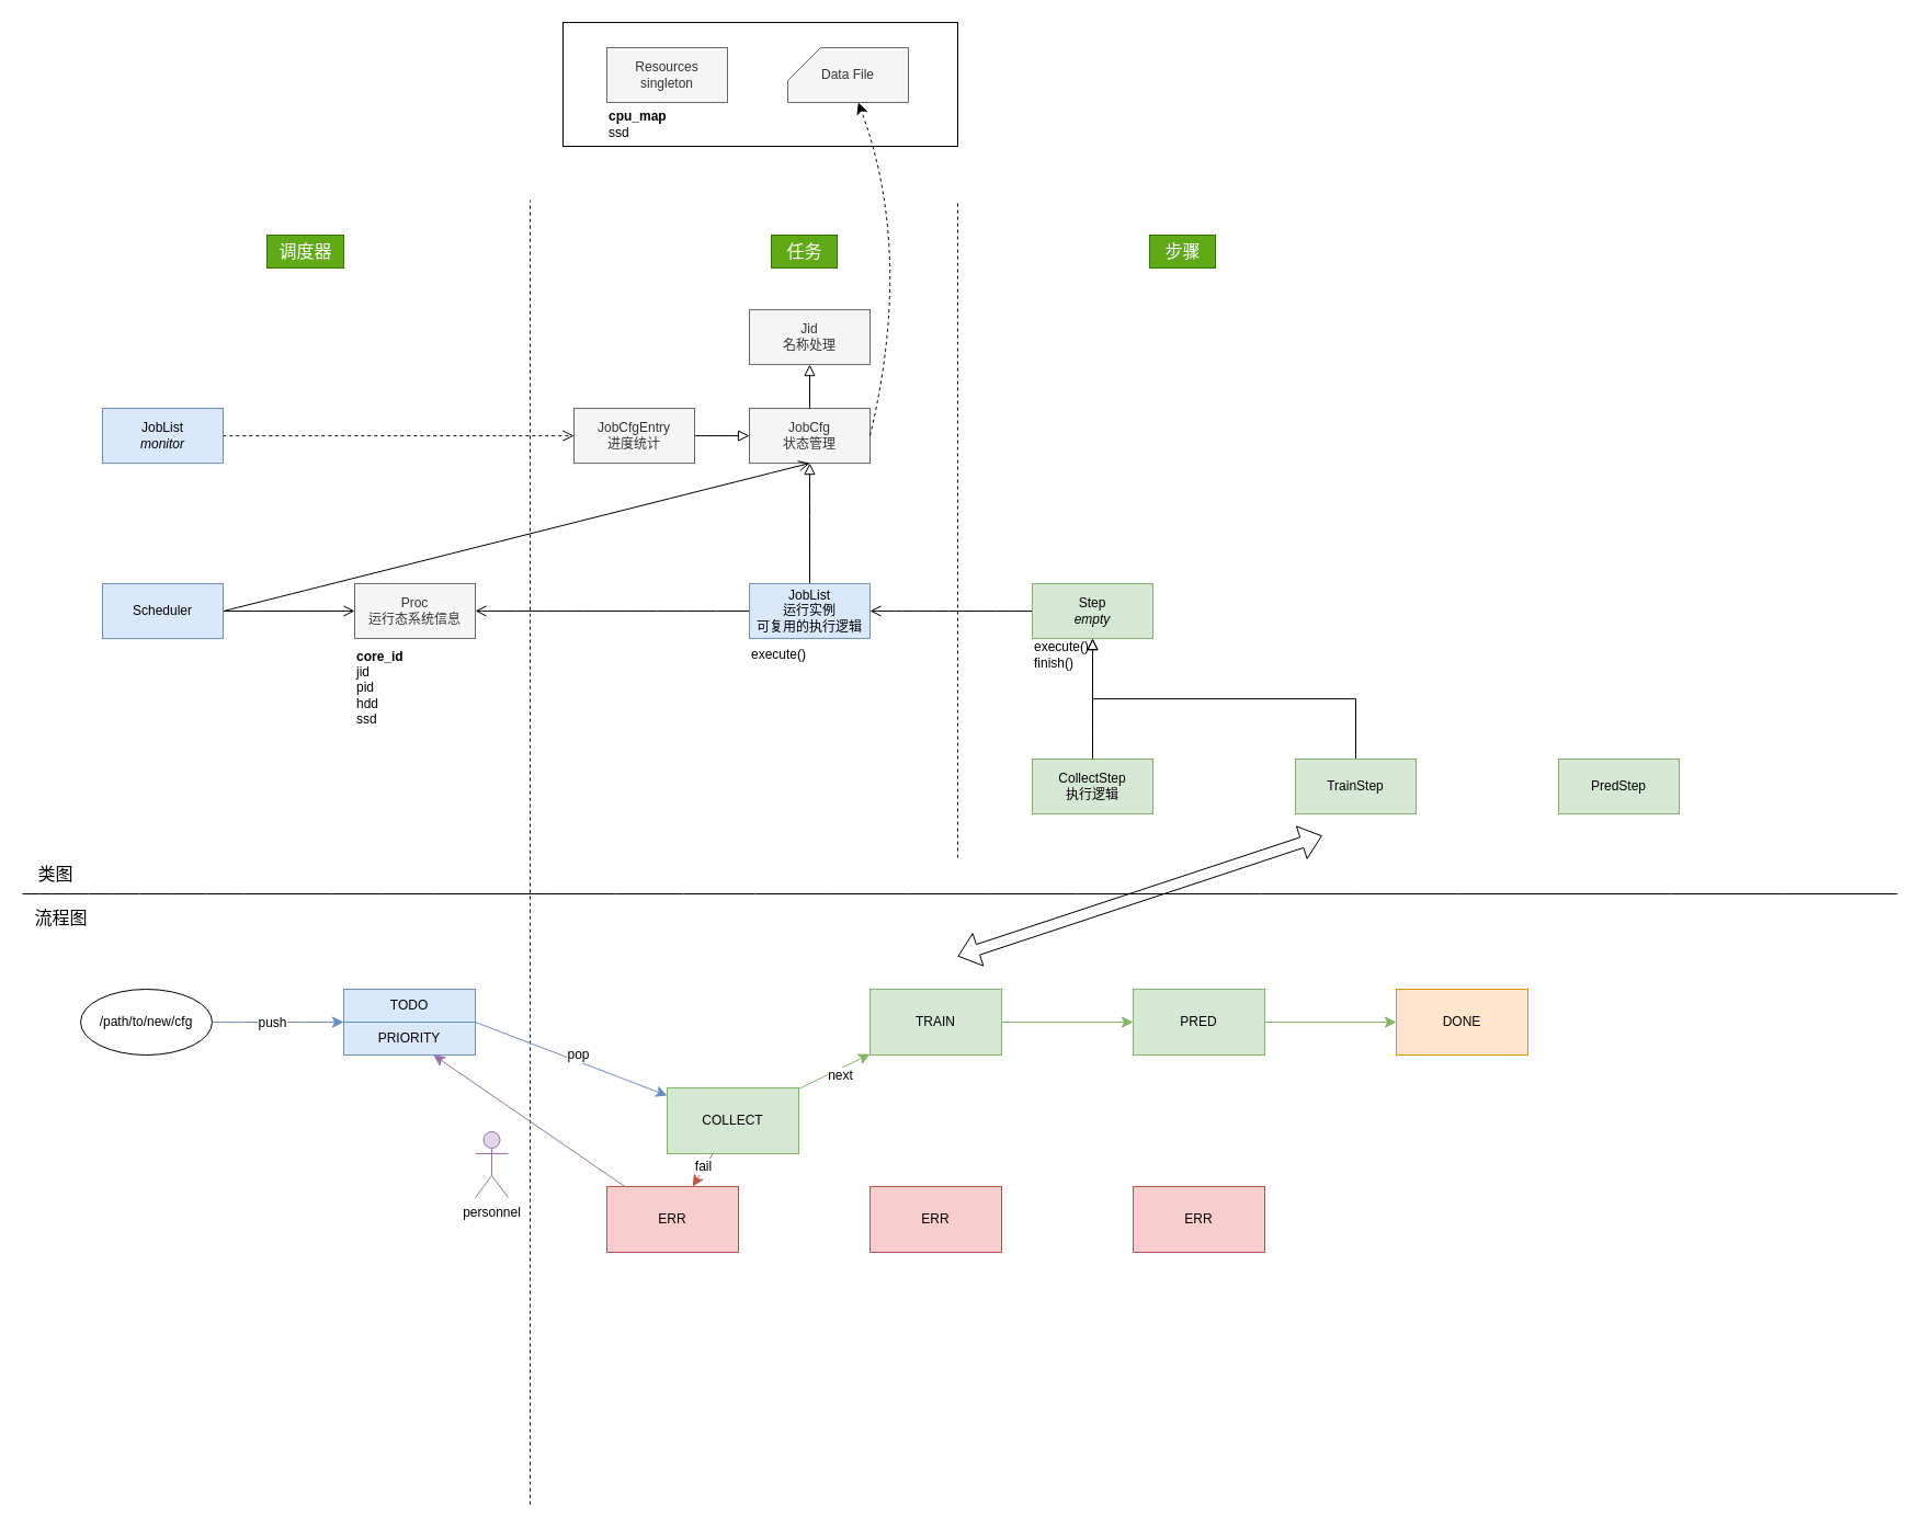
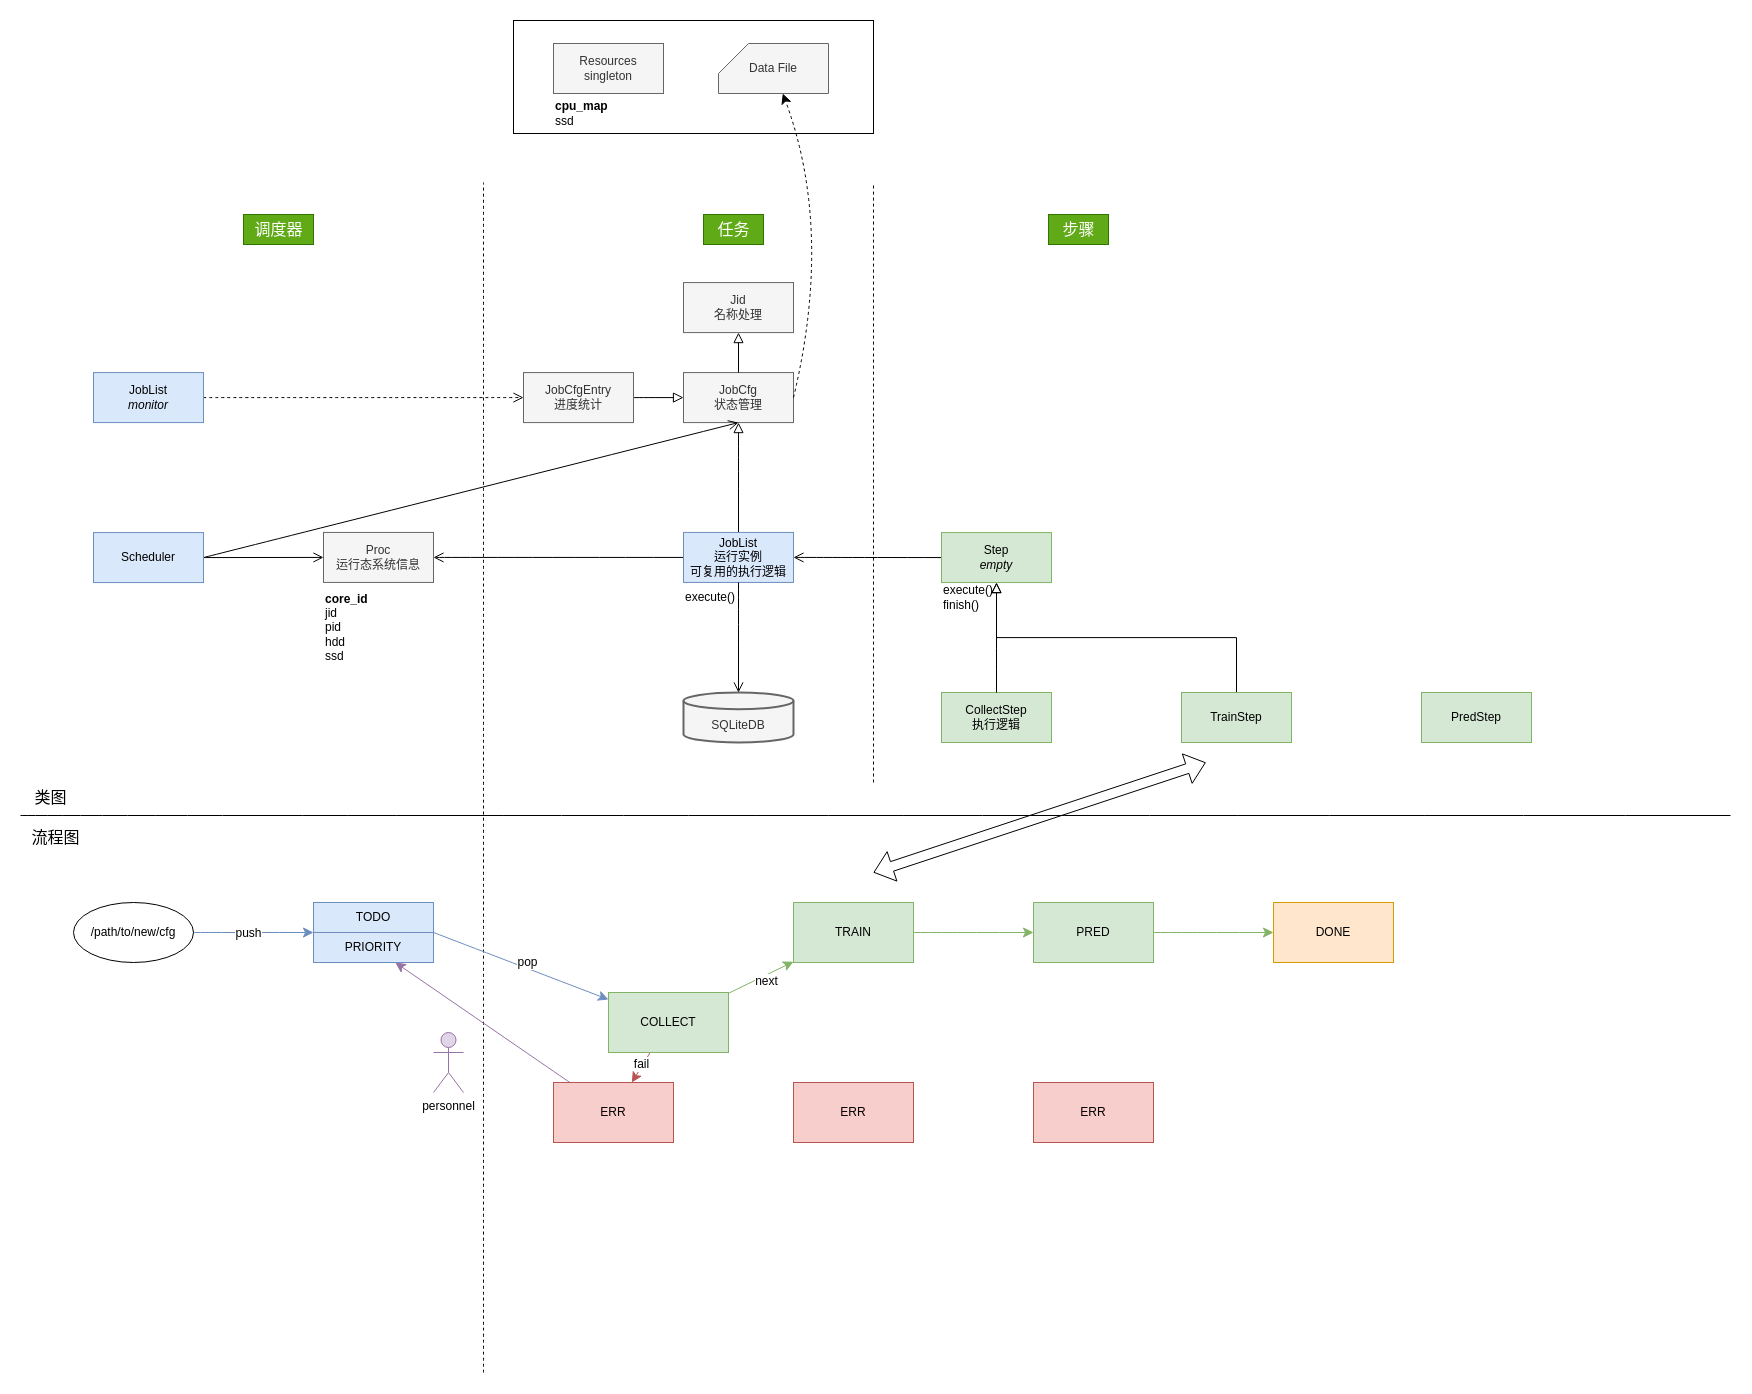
+ <mxCell id="43" style="edgeStyle=none;curved=1;rounded=0;orthogonalLoop=1;jettySize=auto;html=1;exitX=0.5;exitY=1;exitDx=0;exitDy=0;entryX=0.5;entryY=0;entryDx=0;entryDy=0;fontSize=12;startSize=8;endSize=8;endArrow=open;endFill=0;" parent="1" source="22" target="36" edge="1"><mxGeometry relative="1" as="geometry" /></mxCell>
+ <mxCell id="36" value="&lt;br&gt;&lt;div&gt;SQLiteDB&lt;/div&gt;" style="html=1;whiteSpace=wrap;fillColor=#f5f5f5;strokeColor=#666666;fontColor=#333333;strokeWidth=2;shape=mxgraph.flowchart.database;" parent="1" vertex="1"><mxGeometry x="683" y="692" width="110" height="50" as="geometry" /></mxCell>
